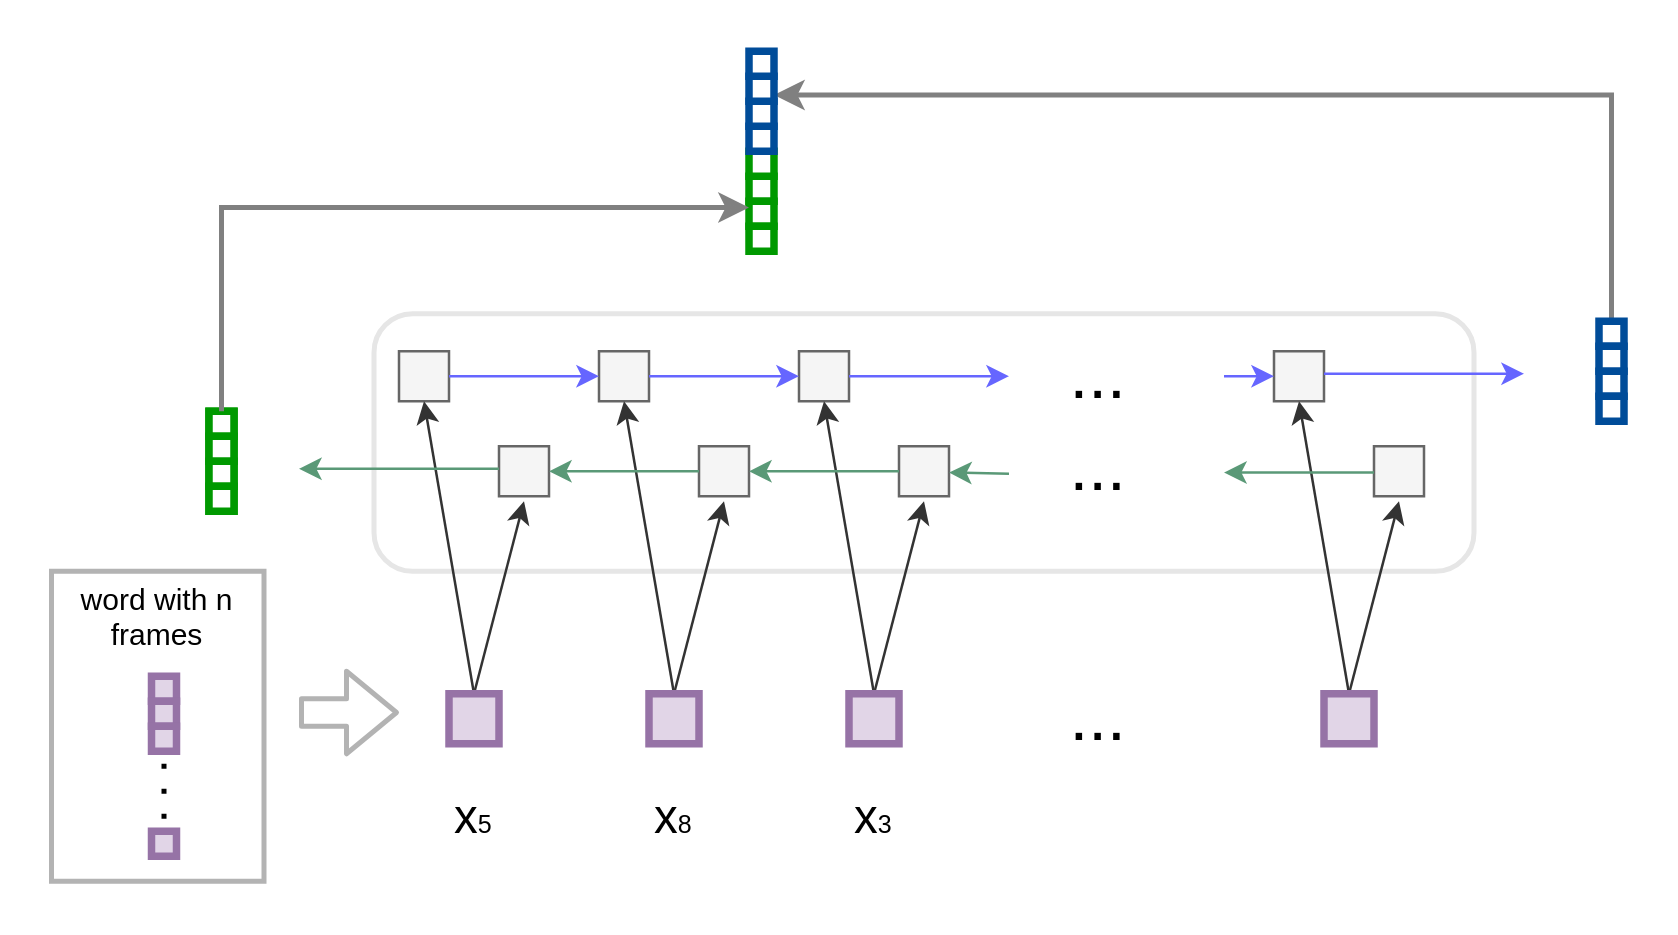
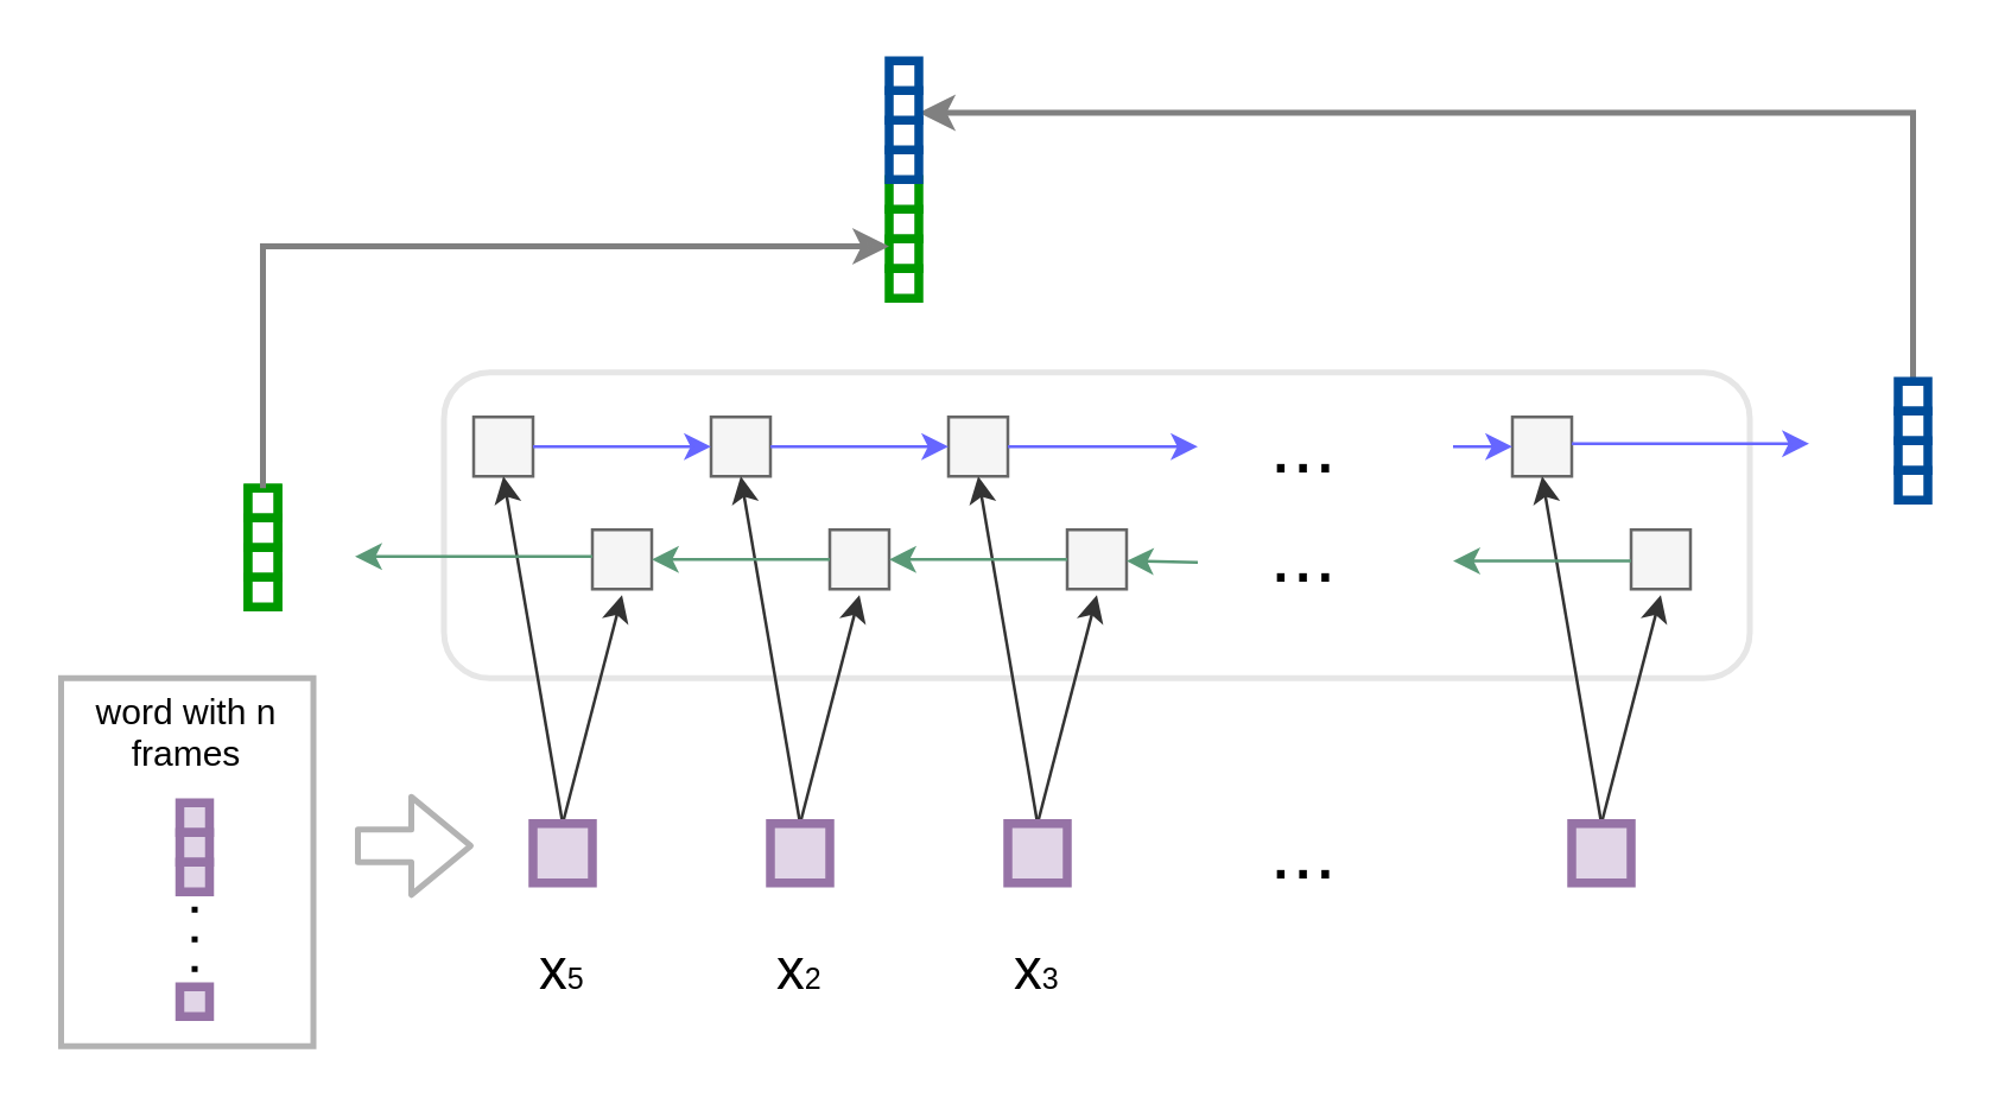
- <mxCell id="38" value="&lt;font style=&quot;font-size: 19px&quot;&gt;x&lt;/font&gt;&lt;font size=&quot;1&quot;&gt;8&lt;/font&gt;" style="text;html=1;strokeColor=none;fillColor=none;align=center;verticalAlign=middle;whiteSpace=wrap;rounded=0;" parent="1" vertex="1"><mxGeometry x="249" y="317" width="40" height="20" as="geometry" /></mxCell>
+ <mxCell id="38" value="&lt;font style=&quot;font-size: 19px&quot;&gt;x&lt;/font&gt;&lt;font size=&quot;1&quot;&gt;2&lt;/font&gt;" style="text;html=1;strokeColor=none;fillColor=none;align=center;verticalAlign=middle;whiteSpace=wrap;rounded=0;" parent="1" vertex="1"><mxGeometry x="249" y="317" width="40" height="20" as="geometry" /></mxCell>
